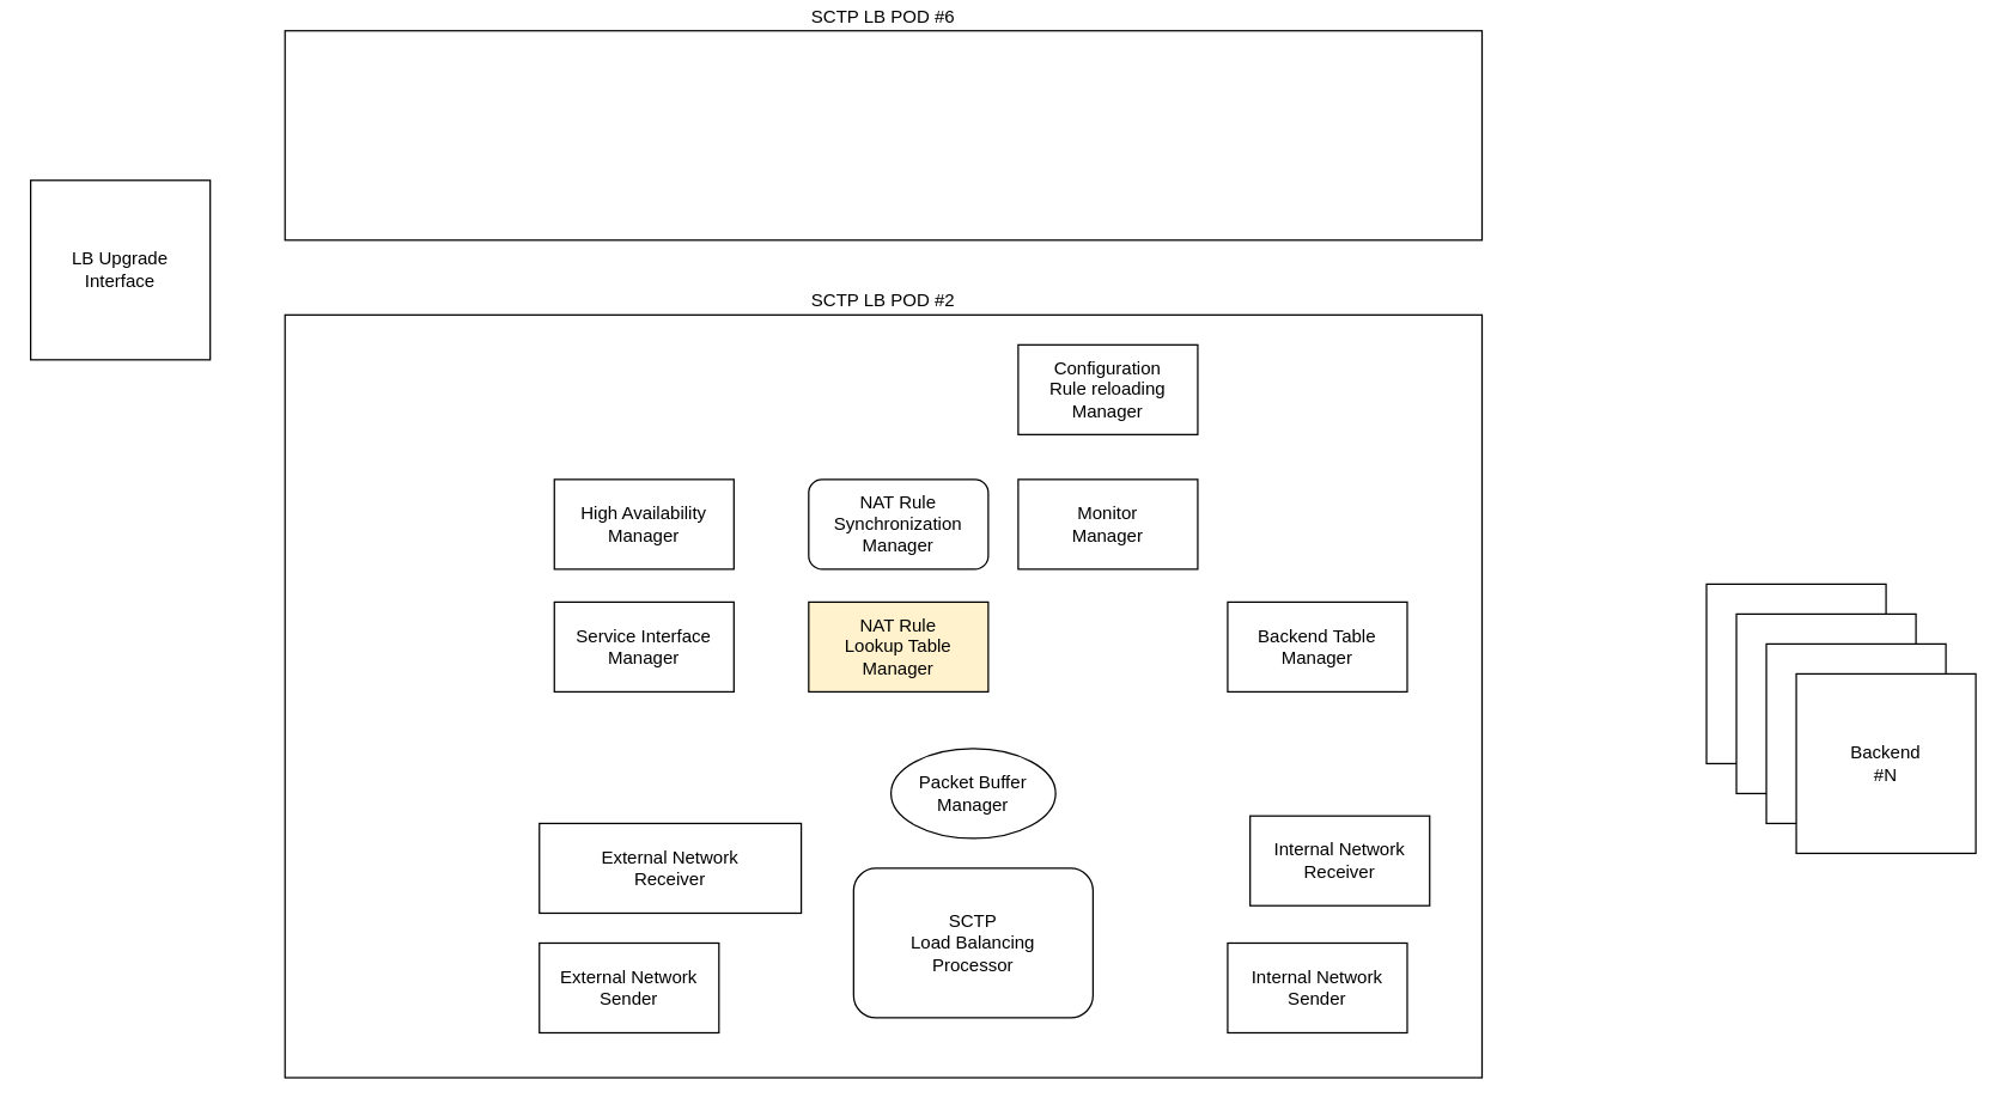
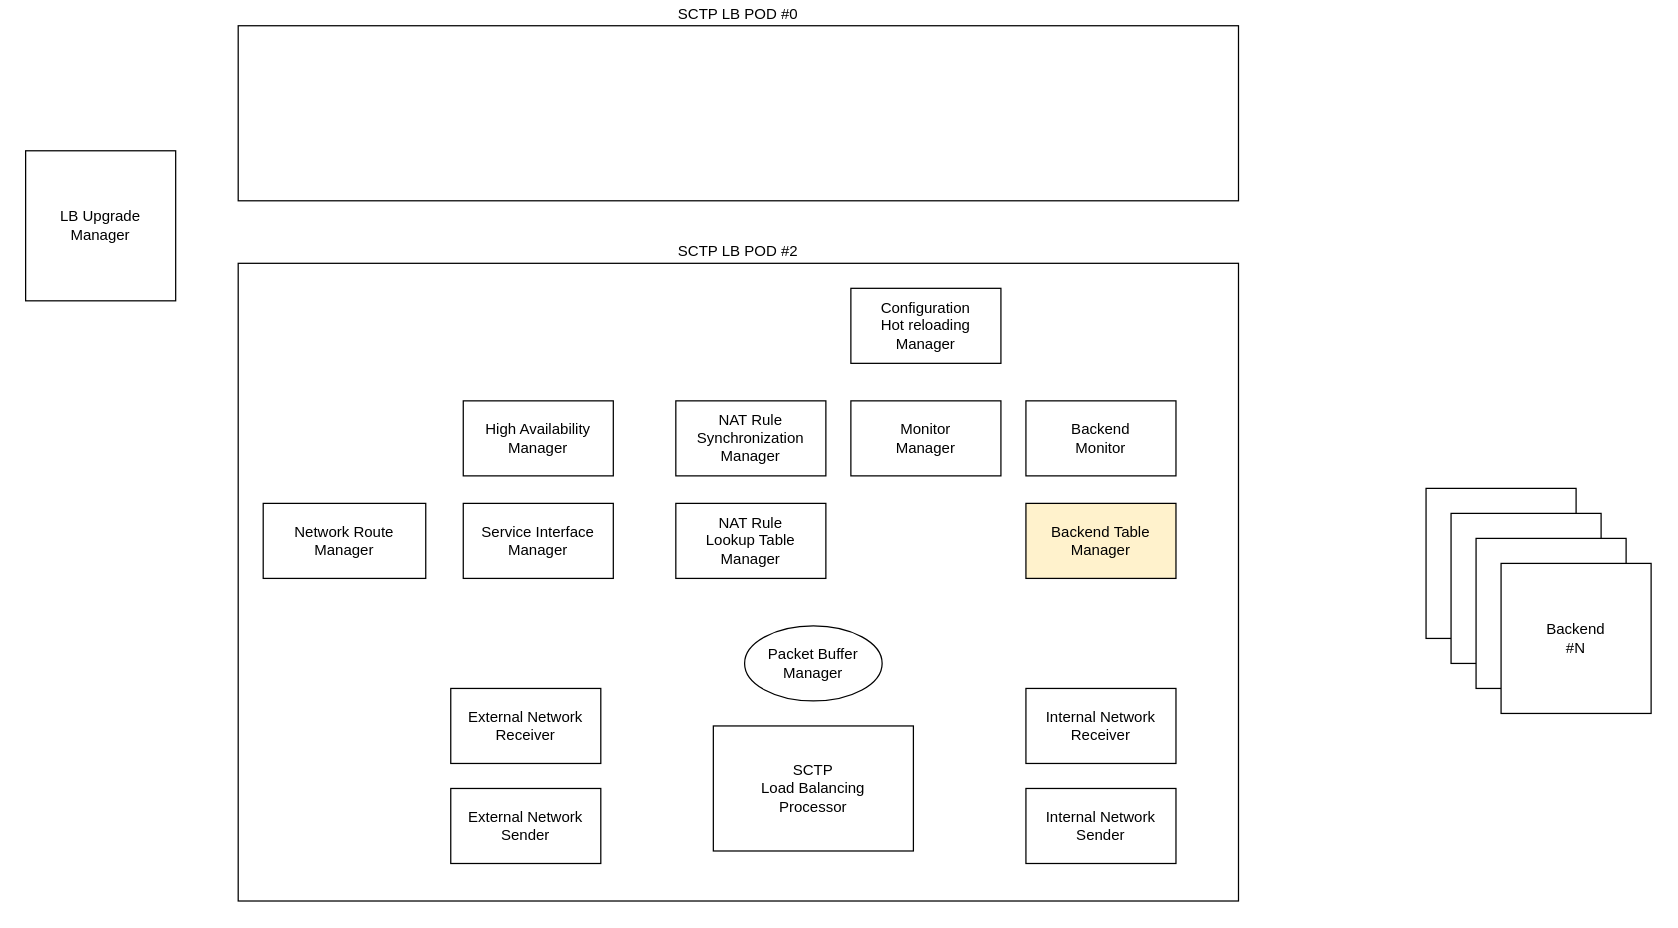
- <mxCell id="19" value="SCTP LB POD #6" style="rounded=0;whiteSpace=wrap;html=1;labelPosition=center;verticalLabelPosition=top;align=center;verticalAlign=bottom;" vertex="1" parent="1"><mxGeometry x="190" y="20" width="800" height="140" as="geometry" /></mxCell>
+ <mxCell id="19" value="SCTP LB POD #0" style="rounded=0;whiteSpace=wrap;html=1;labelPosition=center;verticalLabelPosition=top;align=center;verticalAlign=bottom;" vertex="1" parent="1"><mxGeometry x="190" y="20" width="800" height="140" as="geometry" /></mxCell>
- <mxCell id="18" value="LB Upgrade &lt;br&gt;Interface" style="rounded=0;whiteSpace=wrap;html=1;" vertex="1" parent="1"><mxGeometry x="20" width="120" height="120" as="geometry" y="120" /></mxCell>
+ <mxCell id="18" value="LB Upgrade &lt;br&gt;Manager" style="rounded=0;whiteSpace=wrap;html=1;" vertex="1" parent="1"><mxGeometry x="20" width="120" height="120" as="geometry" y="120" /></mxCell>
- <mxCell id="12" value="Configuration&lt;br&gt;Rule reloading&lt;br&gt;Manager" style="rounded=0;whiteSpace=wrap;html=1;" vertex="1" parent="1"><mxGeometry x="680" y="230" width="120" height="60" as="geometry" /></mxCell>
+ <mxCell id="12" value="Configuration&lt;br&gt;Hot reloading&lt;br&gt;Manager" style="rounded=0;whiteSpace=wrap;html=1;" vertex="1" parent="1"><mxGeometry x="680" y="230" width="120" height="60" as="geometry" /></mxCell>
- <mxCell id="13" value="NAT Rule&lt;br&gt;Synchronization&lt;br&gt;Manager" style="whiteSpace=wrap;html=1;rounded=1;" vertex="1" parent="1"><mxGeometry x="540" y="320" width="120" height="60" as="geometry" /></mxCell>
+ <mxCell id="13" value="NAT Rule&lt;br&gt;Synchronization&lt;br&gt;Manager" style="rounded=0;whiteSpace=wrap;html=1;" vertex="1" parent="1"><mxGeometry x="540" y="320" width="120" height="60" as="geometry" /></mxCell>
+ <mxCell id="9" value="Backend&lt;br&gt;Monitor" style="rounded=0;whiteSpace=wrap;html=1;" vertex="1" parent="1"><mxGeometry x="820" y="320" width="120" height="60" as="geometry" /></mxCell>
+ <mxCell id="14" value="Network Route&lt;br&gt;Manager" style="rounded=0;whiteSpace=wrap;html=1;" vertex="1" parent="1"><mxGeometry x="210" y="402" width="130" height="60" as="geometry" /></mxCell>
- <mxCell id="11" value="NAT Rule&lt;br&gt;Lookup Table&lt;br&gt;Manager" style="rounded=0;whiteSpace=wrap;html=1;fillColor=#fff2cc;" vertex="1" parent="1"><mxGeometry x="540" y="402" width="120" height="60" as="geometry" /></mxCell>
+ <mxCell id="11" value="NAT Rule&lt;br&gt;Lookup Table&lt;br&gt;Manager" style="rounded=0;whiteSpace=wrap;html=1;" vertex="1" parent="1"><mxGeometry x="540" y="402" width="120" height="60" as="geometry" /></mxCell>
- <mxCell id="8" value="Backend&amp;nbsp;Table&lt;br&gt;Manager" style="rounded=0;whiteSpace=wrap;html=1;" vertex="1" parent="1"><mxGeometry x="820" y="402" width="120" height="60" as="geometry" /></mxCell>
+ <mxCell id="8" value="Backend&amp;nbsp;Table&lt;br&gt;Manager" style="rounded=0;whiteSpace=wrap;html=1;fillColor=#fff2cc;" vertex="1" parent="1"><mxGeometry x="820" y="402" width="120" height="60" as="geometry" /></mxCell>
- <mxCell id="5" value="Internal Network&lt;br&gt;Receiver" style="rounded=0;whiteSpace=wrap;html=1;" vertex="1" parent="1"><mxGeometry x="835" y="545" width="120" height="60" as="geometry" /></mxCell>
+ <mxCell id="5" value="Internal Network&lt;br&gt;Receiver" style="rounded=0;whiteSpace=wrap;html=1;" vertex="1" parent="1"><mxGeometry x="820" y="550" width="120" height="60" as="geometry" /></mxCell>
- <mxCell id="3" value="External Network&lt;br&gt;Receiver" style="rounded=0;whiteSpace=wrap;html=1;" vertex="1" parent="1"><mxGeometry x="360" y="550" width="175" height="60" as="geometry" /></mxCell>
+ <mxCell id="3" value="External Network&lt;br&gt;Receiver" style="rounded=0;whiteSpace=wrap;html=1;" vertex="1" parent="1"><mxGeometry x="360" y="550" width="120" height="60" as="geometry" /></mxCell>
- <mxCell id="4" value="SCTP&lt;br&gt;Load Balancing&lt;br&gt;Processor" style="whiteSpace=wrap;html=1;rounded=1;" vertex="1" parent="1"><mxGeometry x="570" y="580" width="160" height="100" as="geometry" /></mxCell>
+ <mxCell id="4" value="SCTP&lt;br&gt;Load Balancing&lt;br&gt;Processor" style="rounded=0;whiteSpace=wrap;html=1;" vertex="1" parent="1"><mxGeometry x="570" y="580" width="160" height="100" as="geometry" /></mxCell>
